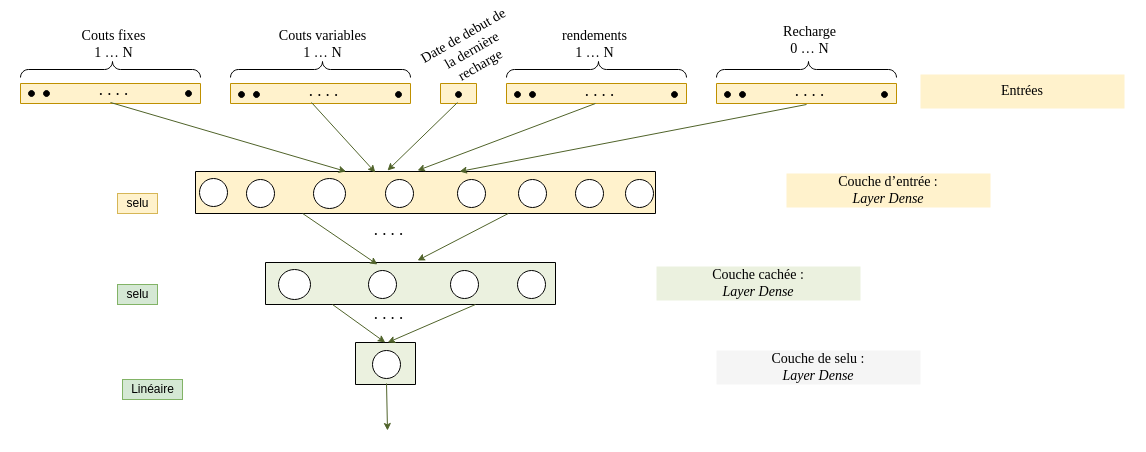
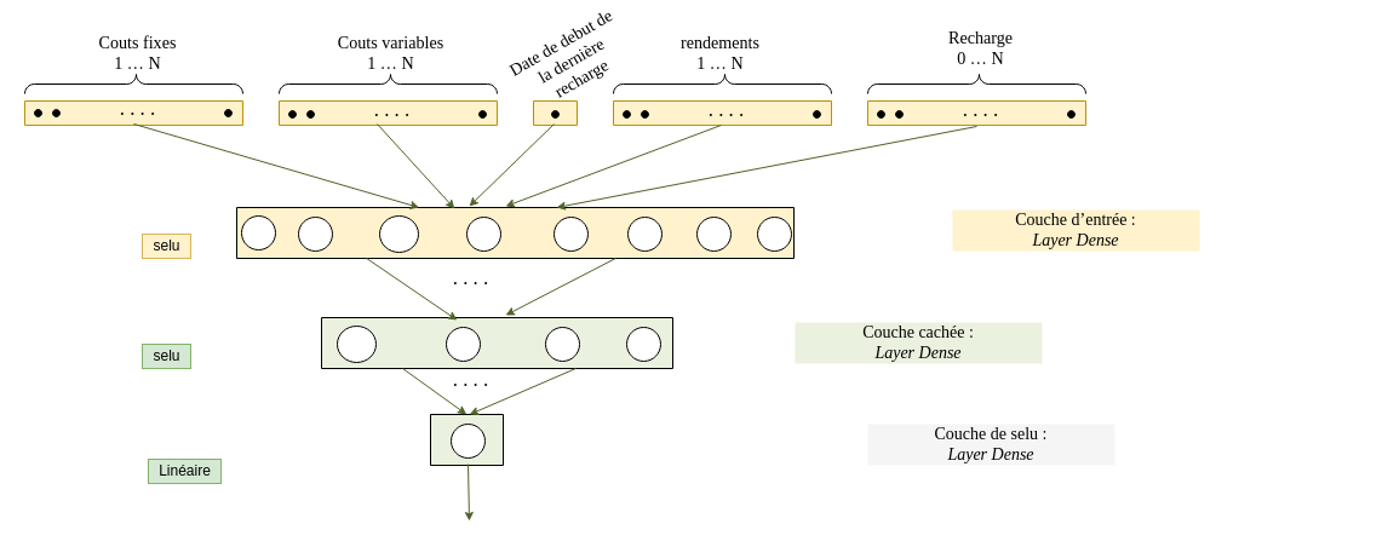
- <mxCell id="71" value="&lt;font style=&quot;font-size: 14px ; font-family: &amp;#34;calibri&amp;#34; ; color: #000000 ; direction: ltr ; letter-spacing: 0px ; line-height: 120% ; opacity: 1&quot;&gt;Entrées&lt;br&gt;&lt;/font&gt;" style="verticalAlign=middle;align=center;vsdxID=192;fillColor=#fff2cc;gradientColor=none;shape=stencil(nZBLDoAgDERP0z3SIyjew0SURgSD+Lu9kMZoXLhwN9O+tukAlrNpJg1SzDH4QW/URgNYgZTkjA4UkwJUgGXng+6DX1zLfmoymdXo17xh5zmRJ6Q42BWCfc2oJfdAr+Yv+AP9Cb7OJ3H/2JG1HNGz/84klThPVCc=);strokeColor=none;labelBackgroundColor=none;rounded=0;html=1;whiteSpace=wrap;" parent="1" vertex="1"><mxGeometry x="920" y="74" width="204" height="34" as="geometry" /></mxCell>
